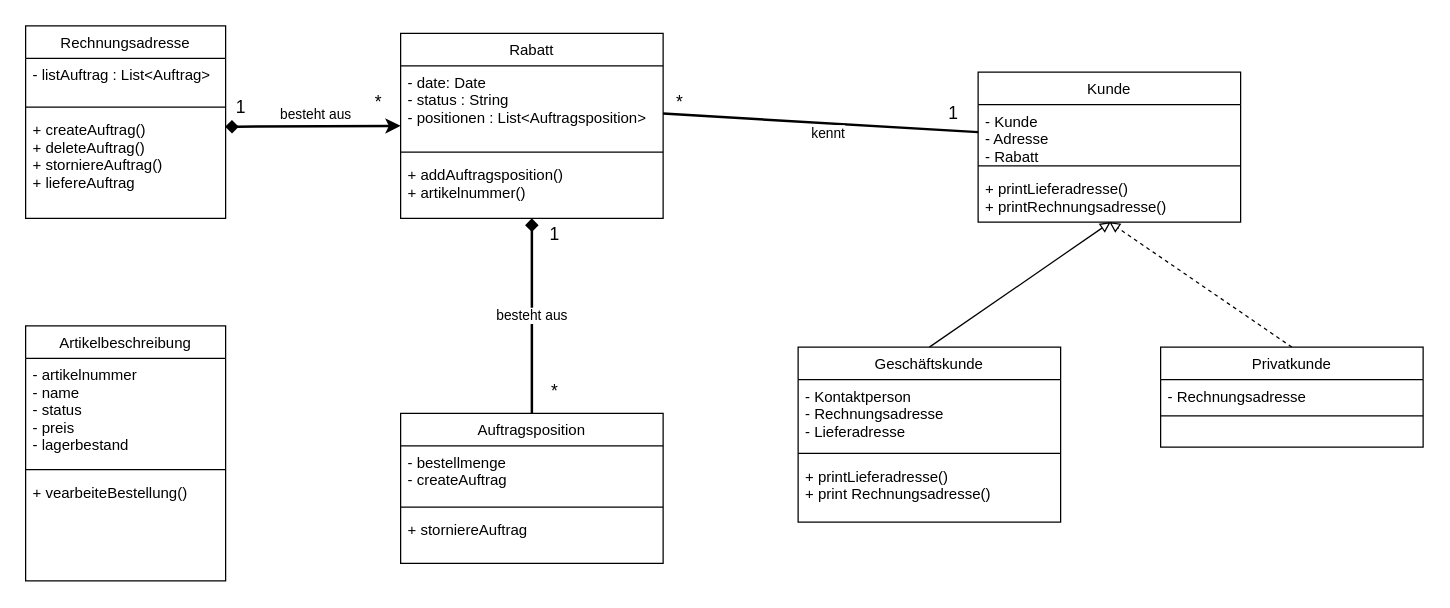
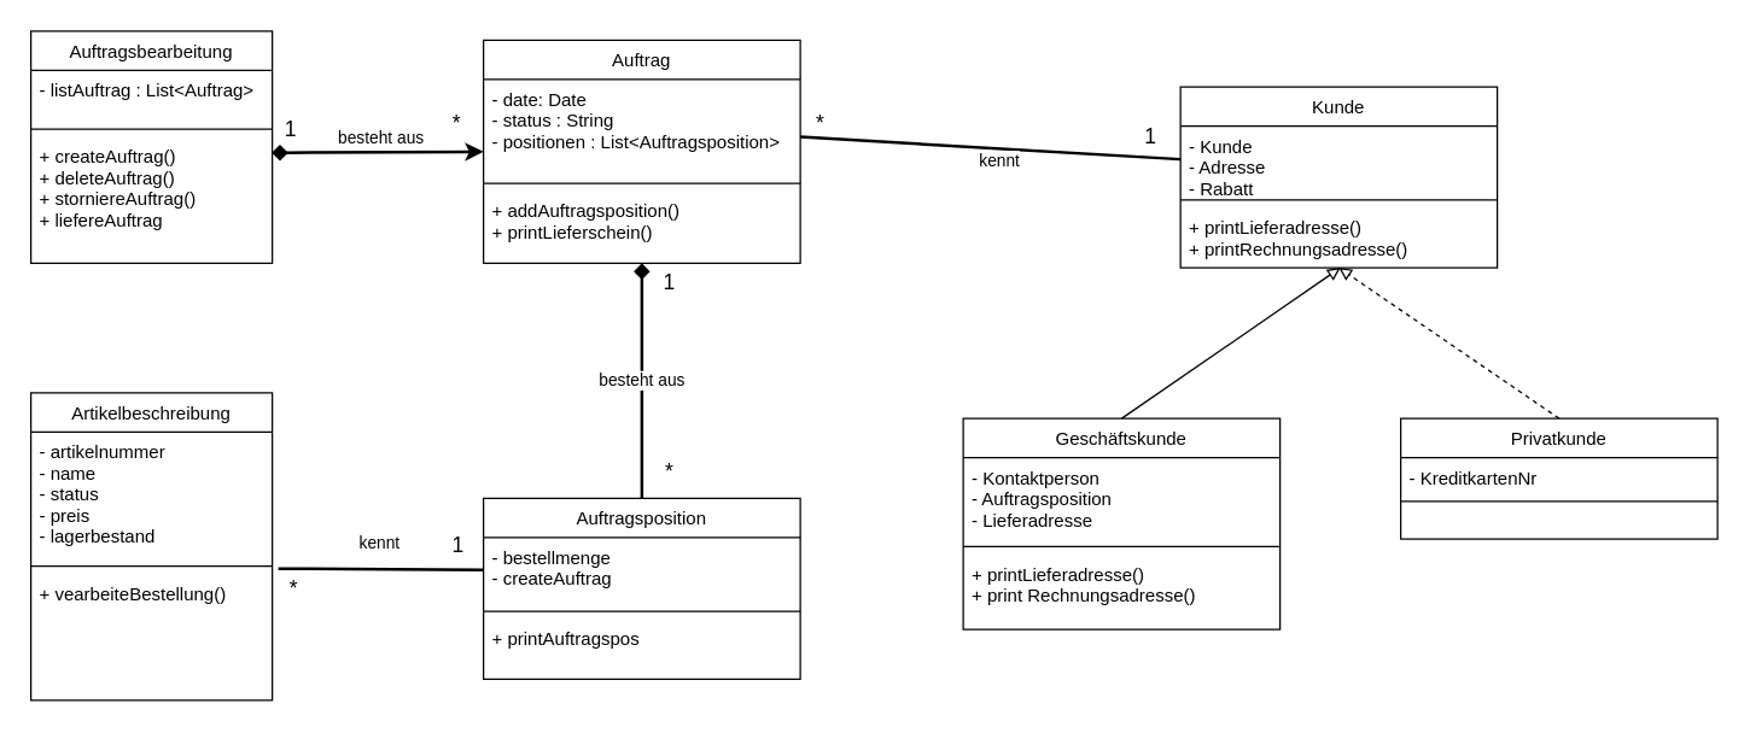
- <mxCell id="2" value="Rechnungsadresse" style="swimlane;fontStyle=0;align=center;verticalAlign=top;childLayout=stackLayout;horizontal=1;startSize=26;horizontalStack=0;resizeParent=1;resizeLast=0;collapsible=1;marginBottom=0;rounded=0;shadow=0;strokeWidth=1;" parent="1" vertex="1"><mxGeometry x="20" y="20" width="160" height="154" as="geometry"><mxRectangle x="340" y="380" width="170" height="26" as="alternateBounds" /></mxGeometry></mxCell>
+ <mxCell id="2" value="Auftragsbearbeitung" style="swimlane;fontStyle=0;align=center;verticalAlign=top;childLayout=stackLayout;horizontal=1;startSize=26;horizontalStack=0;resizeParent=1;resizeLast=0;collapsible=1;marginBottom=0;rounded=0;shadow=0;strokeWidth=1;" parent="1" vertex="1"><mxGeometry x="20" y="20" width="160" height="154" as="geometry"><mxRectangle x="340" y="380" width="170" height="26" as="alternateBounds" /></mxGeometry></mxCell>
- <mxCell id="9" value="Rabatt" style="swimlane;fontStyle=0;align=center;verticalAlign=top;childLayout=stackLayout;horizontal=1;startSize=26;horizontalStack=0;resizeParent=1;resizeLast=0;collapsible=1;marginBottom=0;rounded=0;shadow=0;strokeWidth=1;" vertex="1" parent="1"><mxGeometry x="320" y="26" width="210" height="148" as="geometry"><mxRectangle x="340" y="380" width="170" height="26" as="alternateBounds" /></mxGeometry></mxCell>
+ <mxCell id="9" value="Auftrag" style="swimlane;fontStyle=0;align=center;verticalAlign=top;childLayout=stackLayout;horizontal=1;startSize=26;horizontalStack=0;resizeParent=1;resizeLast=0;collapsible=1;marginBottom=0;rounded=0;shadow=0;strokeWidth=1;" vertex="1" parent="1"><mxGeometry x="320" y="26" width="210" height="148" as="geometry"><mxRectangle x="340" y="380" width="170" height="26" as="alternateBounds" /></mxGeometry></mxCell>
- <mxCell id="12" value="+ addAuftragsposition()&#10;+ artikelnummer()" style="text;align=left;verticalAlign=top;spacingLeft=4;spacingRight=4;overflow=hidden;rotatable=0;points=[[0,0.5],[1,0.5]];portConstraint=eastwest;" vertex="1" parent="9"><mxGeometry y="100" width="210" height="40" as="geometry" /></mxCell>
+ <mxCell id="12" value="+ addAuftragsposition()&#10;+ printLieferschein()" style="text;align=left;verticalAlign=top;spacingLeft=4;spacingRight=4;overflow=hidden;rotatable=0;points=[[0,0.5],[1,0.5]];portConstraint=eastwest;" vertex="1" parent="9"><mxGeometry y="100" width="210" height="40" as="geometry" /></mxCell>
- <mxCell id="31" value="- Kontaktperson&#10;- Rechnungsadresse&#10;- Lieferadresse" style="text;align=left;verticalAlign=top;spacingLeft=4;spacingRight=4;overflow=hidden;rotatable=0;points=[[0,0.5],[1,0.5]];portConstraint=eastwest;" vertex="1" parent="30"><mxGeometry y="26" width="210" height="54" as="geometry" /></mxCell>
+ <mxCell id="31" value="- Kontaktperson&#10;- Auftragsposition&#10;- Lieferadresse" style="text;align=left;verticalAlign=top;spacingLeft=4;spacingRight=4;overflow=hidden;rotatable=0;points=[[0,0.5],[1,0.5]];portConstraint=eastwest;" vertex="1" parent="30"><mxGeometry y="26" width="210" height="54" as="geometry" /></mxCell>
- <mxCell id="27" value="- Rechnungsadresse" style="text;align=left;verticalAlign=top;spacingLeft=4;spacingRight=4;overflow=hidden;rotatable=0;points=[[0,0.5],[1,0.5]];portConstraint=eastwest;" vertex="1" parent="26"><mxGeometry y="26" width="210" height="24" as="geometry" /></mxCell>
+ <mxCell id="27" value="- KreditkartenNr" style="text;align=left;verticalAlign=top;spacingLeft=4;spacingRight=4;overflow=hidden;rotatable=0;points=[[0,0.5],[1,0.5]];portConstraint=eastwest;" vertex="1" parent="26"><mxGeometry y="26" width="210" height="24" as="geometry" /></mxCell>
+ <mxCell id="42" style="edgeStyle=none;rounded=0;orthogonalLoop=1;jettySize=auto;html=1;entryX=1.025;entryY=-0.04;entryDx=0;entryDy=0;entryPerimeter=0;startArrow=none;startFill=0;endArrow=none;endFill=0;strokeWidth=2;" edge="1" parent="1" source="14" target="20"><mxGeometry relative="1" as="geometry" /></mxCell>
+ <mxCell id="43" value="kennt" style="edgeLabel;html=1;align=center;verticalAlign=middle;resizable=0;points=[];" vertex="1" connectable="0" parent="42"><mxGeometry x="0.346" y="3" relative="1" as="geometry"><mxPoint x="23" y="-20" as="offset" /></mxGeometry></mxCell>
+ <mxCell id="44" value="1" style="edgeLabel;html=1;align=center;verticalAlign=middle;resizable=0;points=[];fontSize=14;" vertex="1" connectable="0" parent="42"><mxGeometry x="-0.757" relative="1" as="geometry"><mxPoint x="-1" y="-17" as="offset" /></mxGeometry></mxCell>
+ <mxCell id="45" value="*" style="edgeLabel;html=1;align=center;verticalAlign=middle;resizable=0;points=[];fontSize=14;" vertex="1" connectable="0" parent="42"><mxGeometry x="0.772" y="-1" relative="1" as="geometry"><mxPoint x="-7" y="14" as="offset" /></mxGeometry></mxCell>
- <mxCell id="16" value="+ storniereAuftrag" style="text;align=left;verticalAlign=top;spacingLeft=4;spacingRight=4;overflow=hidden;rotatable=0;points=[[0,0.5],[1,0.5]];portConstraint=eastwest;" vertex="1" parent="13"><mxGeometry y="80" width="210" height="40" as="geometry" /></mxCell>
+ <mxCell id="16" value="+ printAuftragspos" style="text;align=left;verticalAlign=top;spacingLeft=4;spacingRight=4;overflow=hidden;rotatable=0;points=[[0,0.5],[1,0.5]];portConstraint=eastwest;" vertex="1" parent="13"><mxGeometry y="80" width="210" height="40" as="geometry" /></mxCell>
